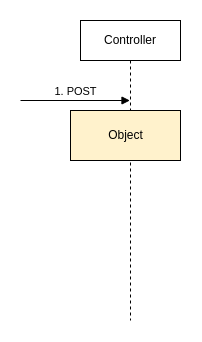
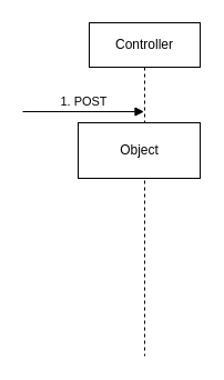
- <mxCell id="3" value="Object" style="html=1;fillColor=#fff2cc;" vertex="1" parent="2"><mxGeometry x="-10" y="90" width="110" height="50" as="geometry" /></mxCell>
+ <mxCell id="3" value="Object" style="html=1;" vertex="1" parent="2"><mxGeometry x="-10" y="90" width="110" height="50" as="geometry" /></mxCell>
